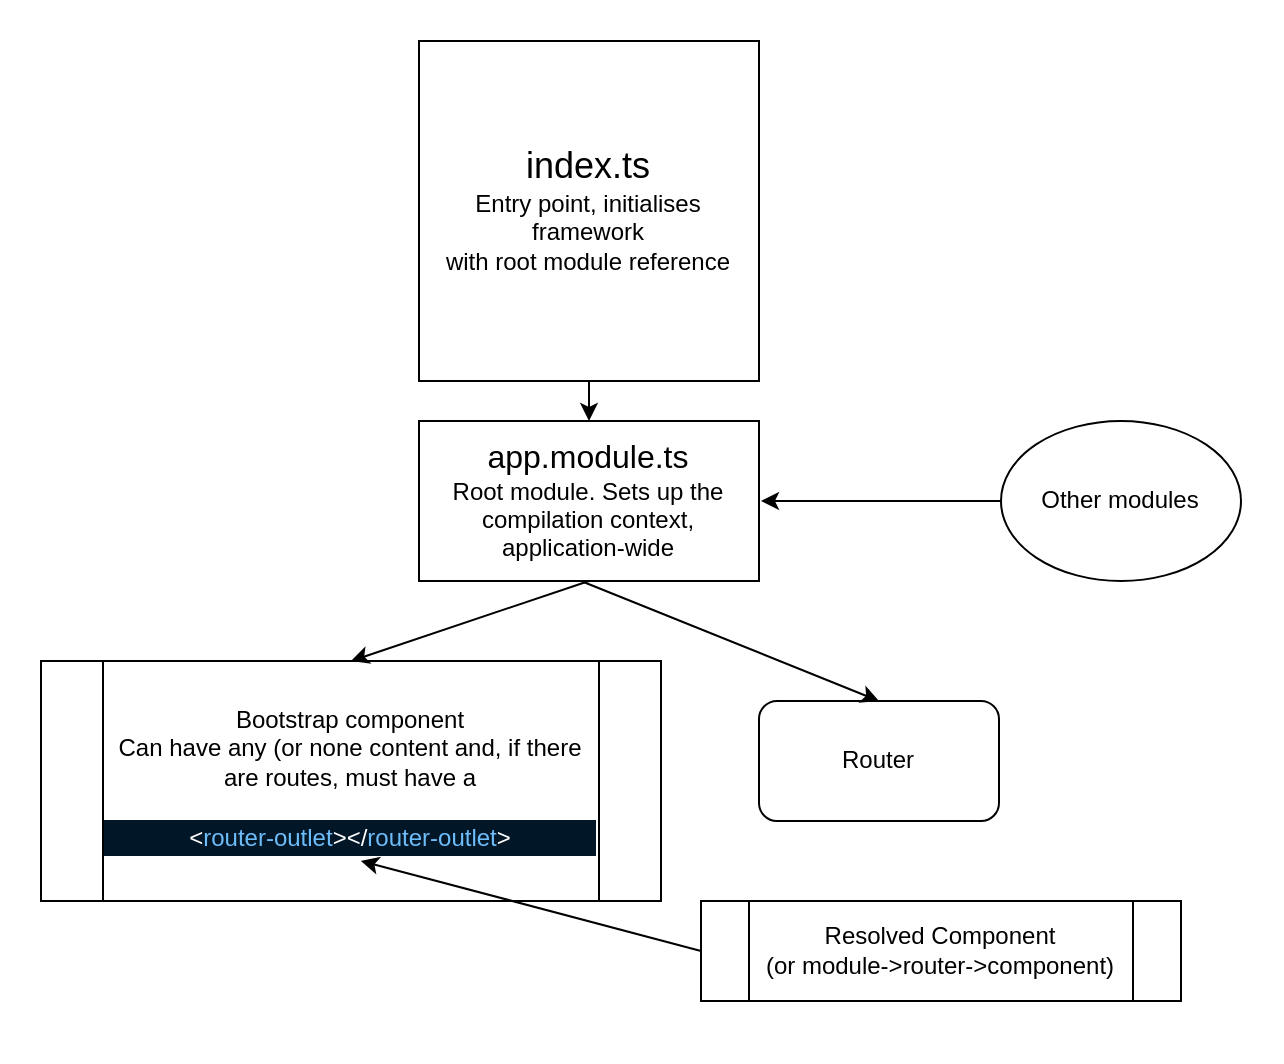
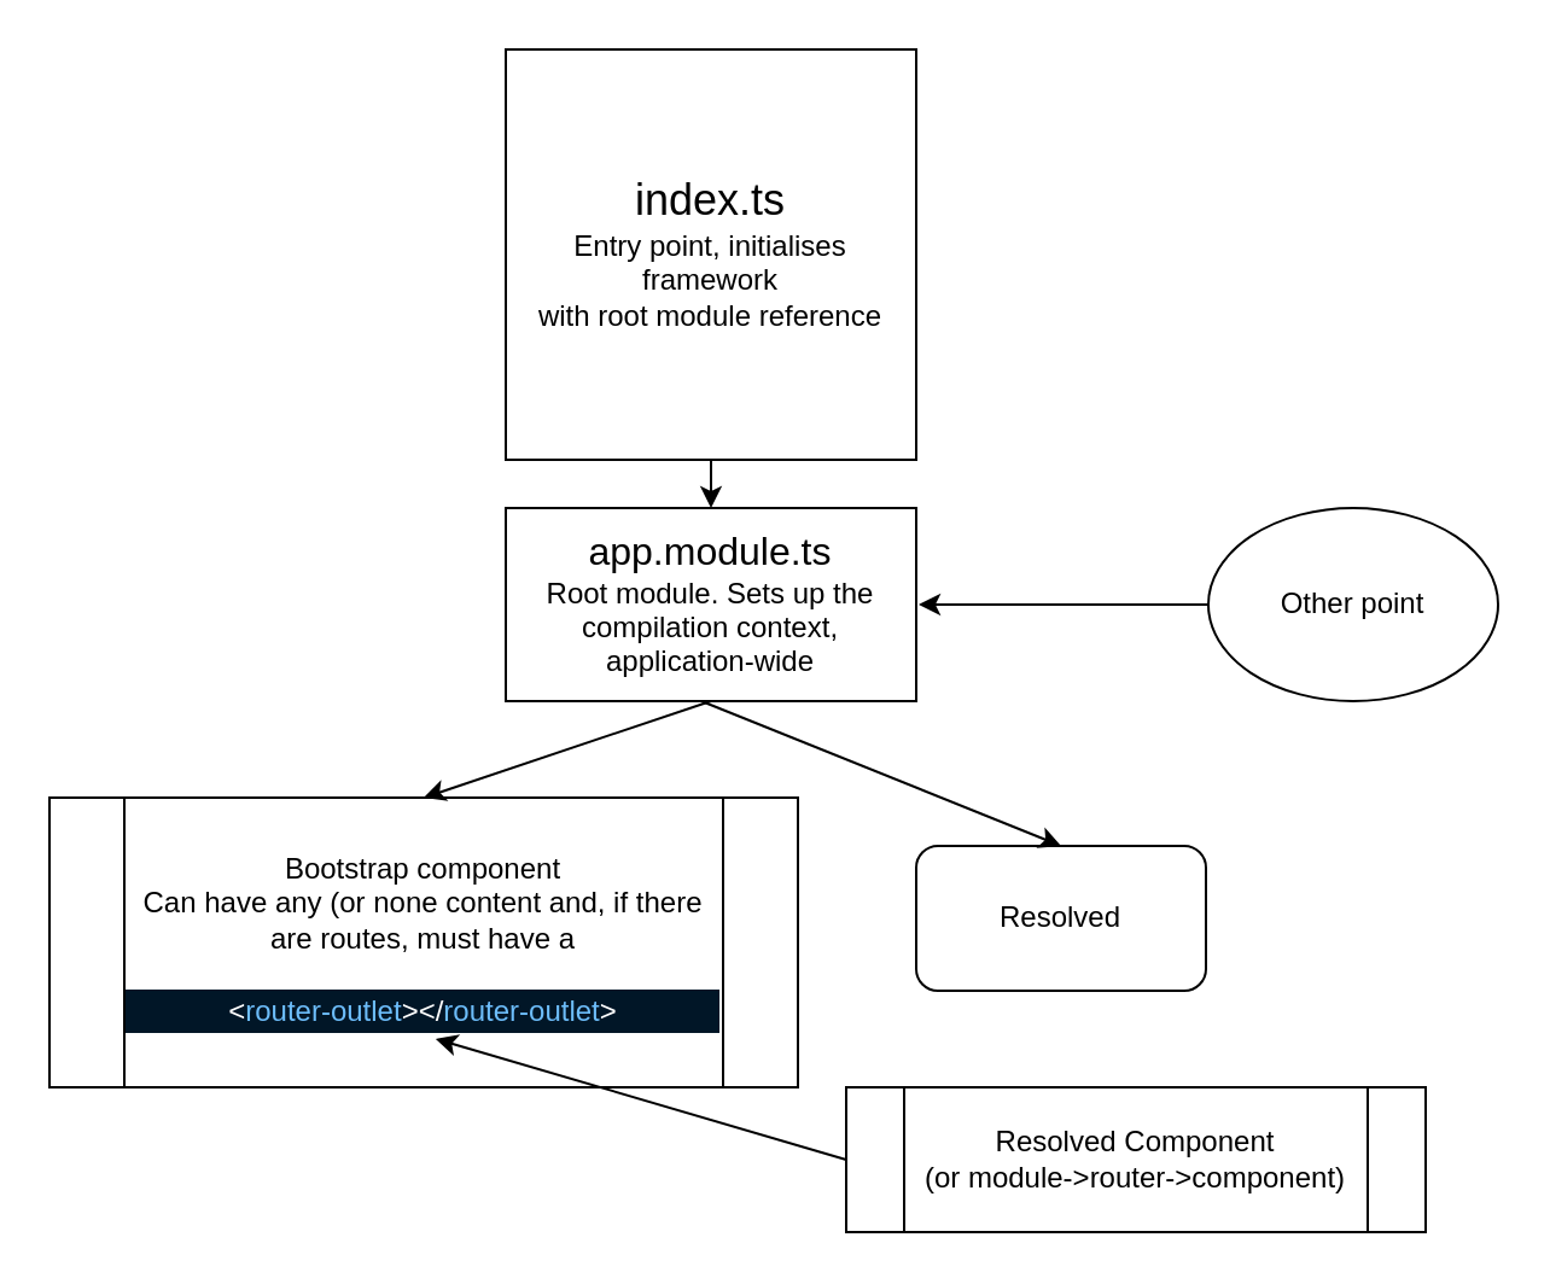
- <mxCell id="6" value="Other modules" style="ellipse;whiteSpace=wrap;html=1;" vertex="1" parent="1"><mxGeometry x="500" y="210" width="120" height="80" as="geometry" /></mxCell>
+ <mxCell id="6" value="Other point" style="ellipse;whiteSpace=wrap;html=1;" vertex="1" parent="1"><mxGeometry x="500" y="210" width="120" height="80" as="geometry" /></mxCell>
- <mxCell id="5" value="Router" style="rounded=1;whiteSpace=wrap;html=1;" vertex="1" parent="1"><mxGeometry x="379" y="350" width="120" height="60" as="geometry" /></mxCell>
+ <mxCell id="5" value="Resolved" style="rounded=1;whiteSpace=wrap;html=1;" vertex="1" parent="1"><mxGeometry x="379" y="350" width="120" height="60" as="geometry" /></mxCell>
- <mxCell id="11" value="Resolved Component&lt;br&gt;(or module-&amp;gt;router-&amp;gt;component)" style="shape=process;whiteSpace=wrap;html=1;backgroundOutline=1;" vertex="1" parent="1"><mxGeometry x="350" y="450" width="240" height="50" as="geometry" /></mxCell>
+ <mxCell id="11" value="Resolved Component&lt;br&gt;(or module-&amp;gt;router-&amp;gt;component)" style="shape=process;whiteSpace=wrap;html=1;backgroundOutline=1;" vertex="1" parent="1"><mxGeometry x="350" y="450" width="240" height="60" as="geometry" /></mxCell>
